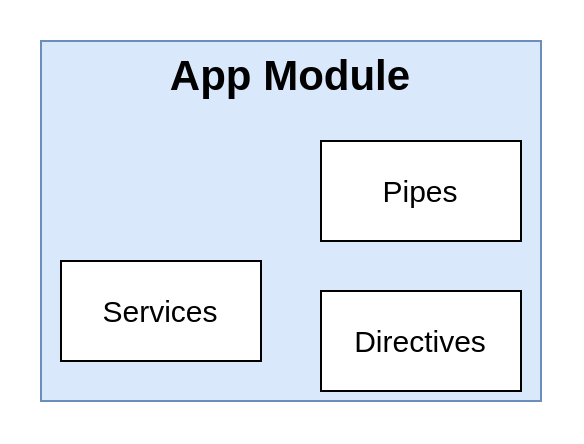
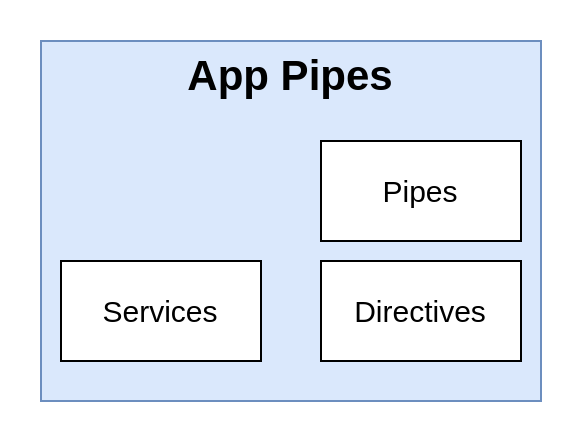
- <mxCell id="3" value="&lt;b style=&quot;font-size: 21px;&quot;&gt;App Module&lt;/b&gt;" style="text;html=1;strokeColor=none;fillColor=none;align=center;verticalAlign=middle;whiteSpace=wrap;rounded=0;fontSize=21;" vertex="1" parent="1"><mxGeometry x="76.25" y="27" width="137.5" height="20" as="geometry" /></mxCell>
+ <mxCell id="3" value="&lt;b style=&quot;font-size: 21px;&quot;&gt;App Pipes&lt;/b&gt;" style="text;html=1;strokeColor=none;fillColor=none;align=center;verticalAlign=middle;whiteSpace=wrap;rounded=0;fontSize=21;" vertex="1" parent="1"><mxGeometry x="76.25" y="27" width="137.5" height="20" as="geometry" /></mxCell>
- <mxCell id="6" value="Directives" style="rounded=0;whiteSpace=wrap;html=1;fontSize=15;" vertex="1" parent="1"><mxGeometry x="160" y="145" width="100" height="50" as="geometry" /></mxCell>
+ <mxCell id="6" value="Directives" style="rounded=0;whiteSpace=wrap;html=1;fontSize=15;" vertex="1" parent="1"><mxGeometry x="160" y="130" width="100" height="50" as="geometry" /></mxCell>
